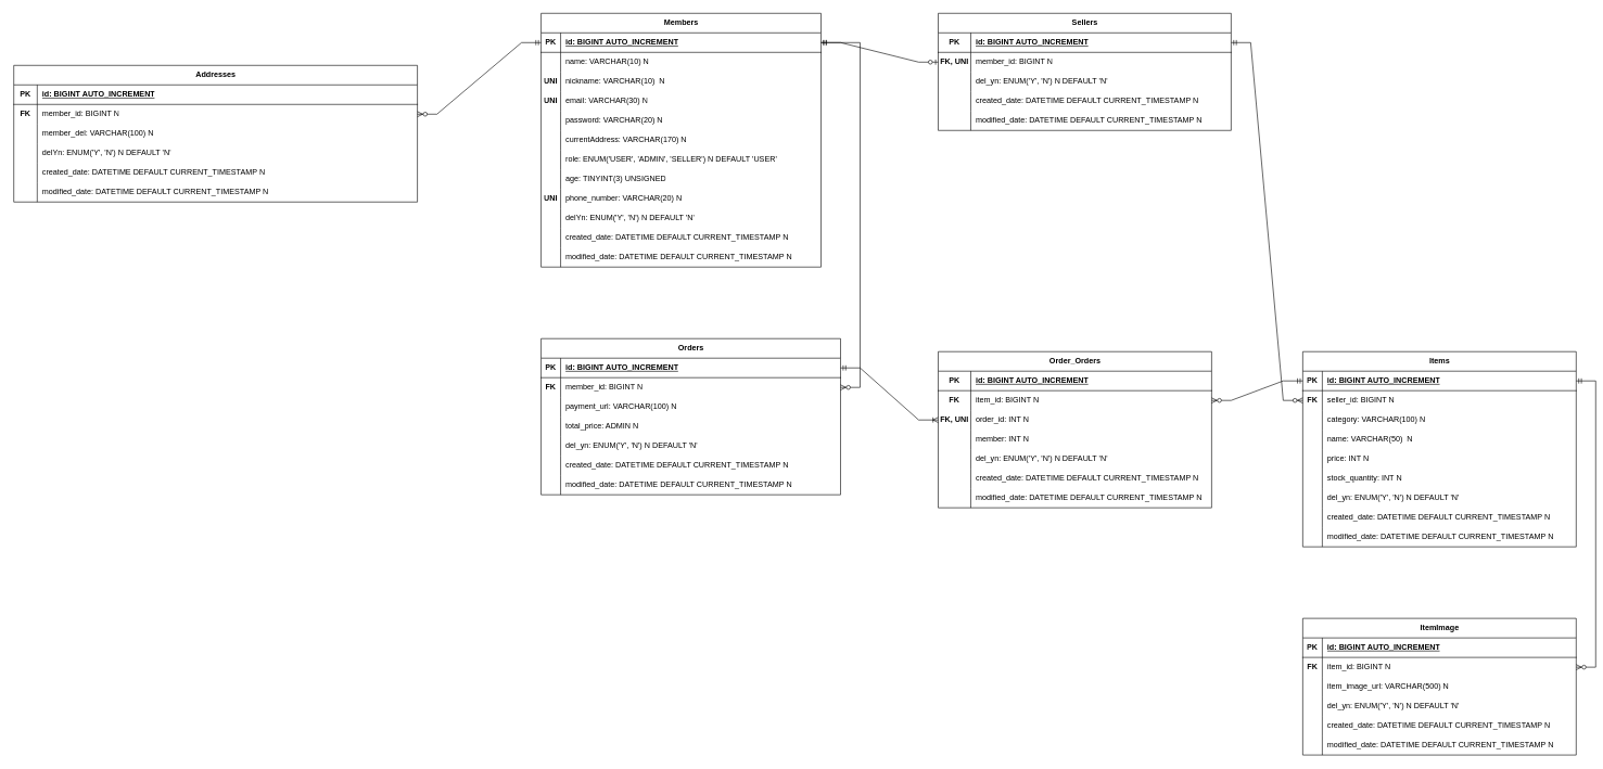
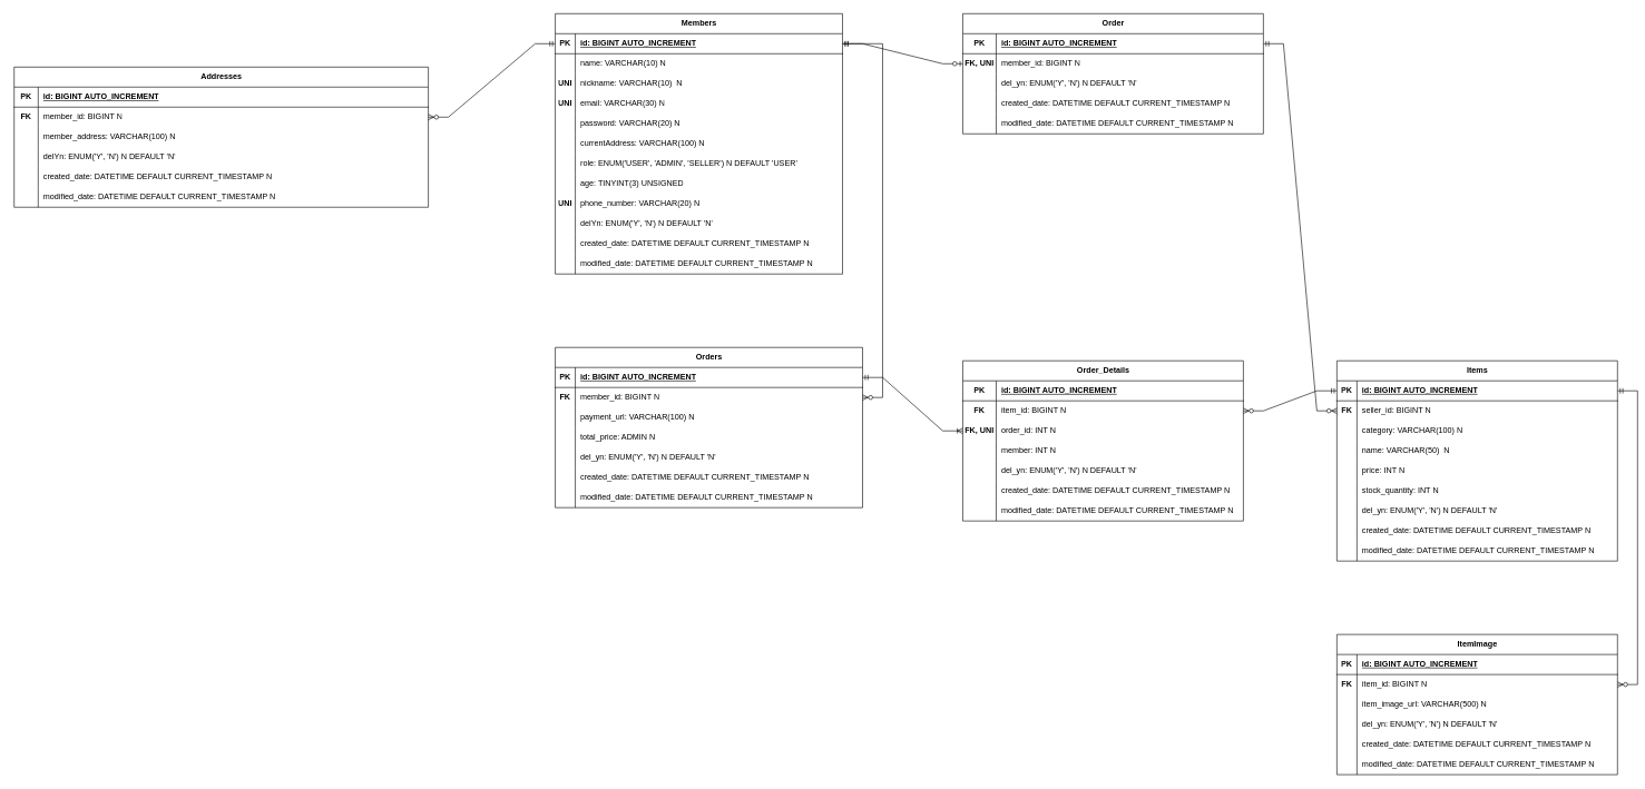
- <mxCell id="131" value="Sellers" style="shape=table;startSize=30;container=1;collapsible=1;childLayout=tableLayout;fixedRows=1;rowLines=0;fontStyle=1;align=center;resizeLast=1;html=1;" parent="1" vertex="1"><mxGeometry x="1440" y="20" width="450" height="180" as="geometry" /></mxCell>
+ <mxCell id="131" value="Order" style="shape=table;startSize=30;container=1;collapsible=1;childLayout=tableLayout;fixedRows=1;rowLines=0;fontStyle=1;align=center;resizeLast=1;html=1;" parent="1" vertex="1"><mxGeometry x="1440" y="20" width="450" height="180" as="geometry" /></mxCell>
- <mxCell id="120" value="member_del: VARCHAR(100) N" style="shape=partialRectangle;connectable=0;fillColor=none;top=0;left=0;bottom=0;right=0;align=left;spacingLeft=6;overflow=hidden;whiteSpace=wrap;html=1;" parent="118" vertex="1"><mxGeometry x="36" width="584" height="30" as="geometry"><mxRectangle width="584" height="30" as="alternateBounds" /></mxGeometry></mxCell>
+ <mxCell id="120" value="member_address: VARCHAR(100) N" style="shape=partialRectangle;connectable=0;fillColor=none;top=0;left=0;bottom=0;right=0;align=left;spacingLeft=6;overflow=hidden;whiteSpace=wrap;html=1;" parent="118" vertex="1"><mxGeometry x="36" width="584" height="30" as="geometry"><mxRectangle width="584" height="30" as="alternateBounds" /></mxGeometry></mxCell>
- <mxCell id="20" value="currentAddress: VARCHAR(170) N" style="shape=partialRectangle;connectable=0;fillColor=none;top=0;left=0;bottom=0;right=0;align=left;spacingLeft=6;overflow=hidden;whiteSpace=wrap;html=1;" parent="18" vertex="1"><mxGeometry x="30" width="400" height="30" as="geometry"><mxRectangle width="400" height="30" as="alternateBounds" /></mxGeometry></mxCell>
+ <mxCell id="20" value="currentAddress: VARCHAR(100) N" style="shape=partialRectangle;connectable=0;fillColor=none;top=0;left=0;bottom=0;right=0;align=left;spacingLeft=6;overflow=hidden;whiteSpace=wrap;html=1;" parent="18" vertex="1"><mxGeometry x="30" width="400" height="30" as="geometry"><mxRectangle width="400" height="30" as="alternateBounds" /></mxGeometry></mxCell>
- <mxCell id="89" value="Order_Orders" style="shape=table;startSize=30;container=1;collapsible=1;childLayout=tableLayout;fixedRows=1;rowLines=0;fontStyle=1;align=center;resizeLast=1;html=1;" parent="1" vertex="1"><mxGeometry x="1440" y="540" width="420" height="240" as="geometry" /></mxCell>
+ <mxCell id="89" value="Order_Details" style="shape=table;startSize=30;container=1;collapsible=1;childLayout=tableLayout;fixedRows=1;rowLines=0;fontStyle=1;align=center;resizeLast=1;html=1;" parent="1" vertex="1"><mxGeometry x="1440" y="540" width="420" height="240" as="geometry" /></mxCell>
